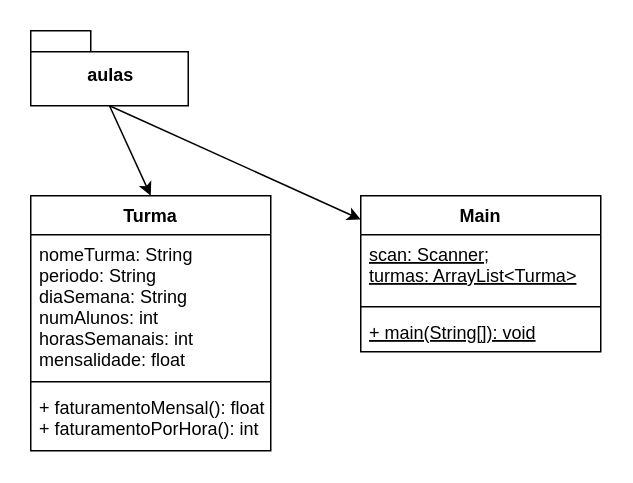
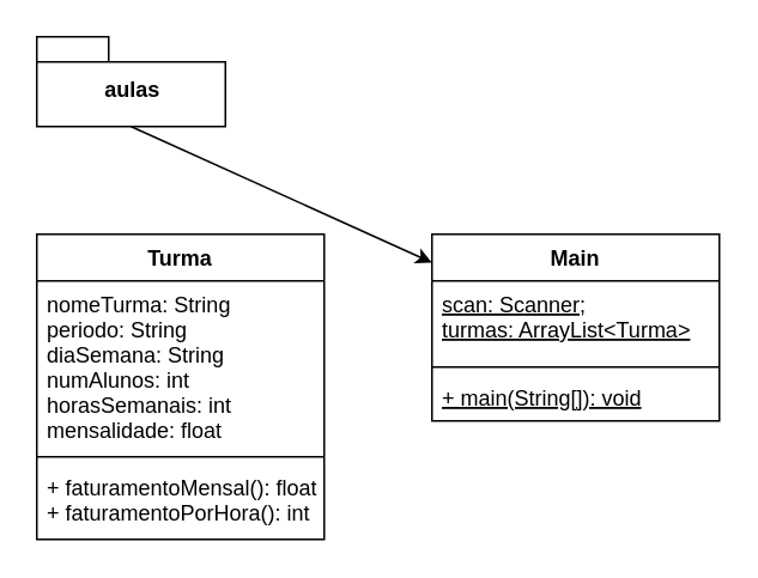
- <mxCell id="3" style="edgeStyle=none;rounded=0;orthogonalLoop=1;jettySize=auto;html=1;exitX=0.5;exitY=1;exitDx=0;exitDy=0;exitPerimeter=0;entryX=0.5;entryY=0;entryDx=0;entryDy=0;" edge="1" parent="1" source="4" target="5"><mxGeometry relative="1" as="geometry" /></mxCell>
